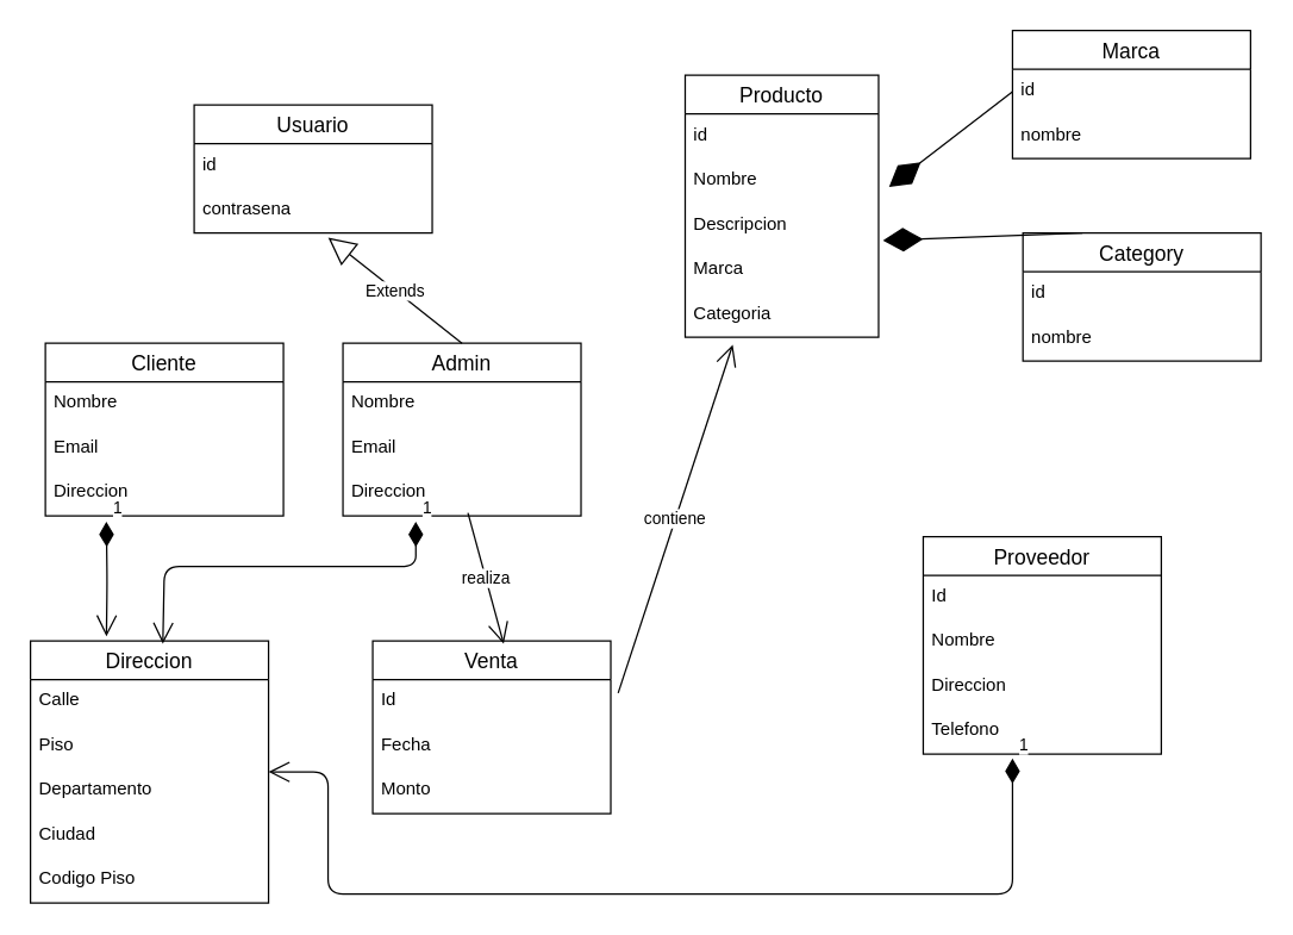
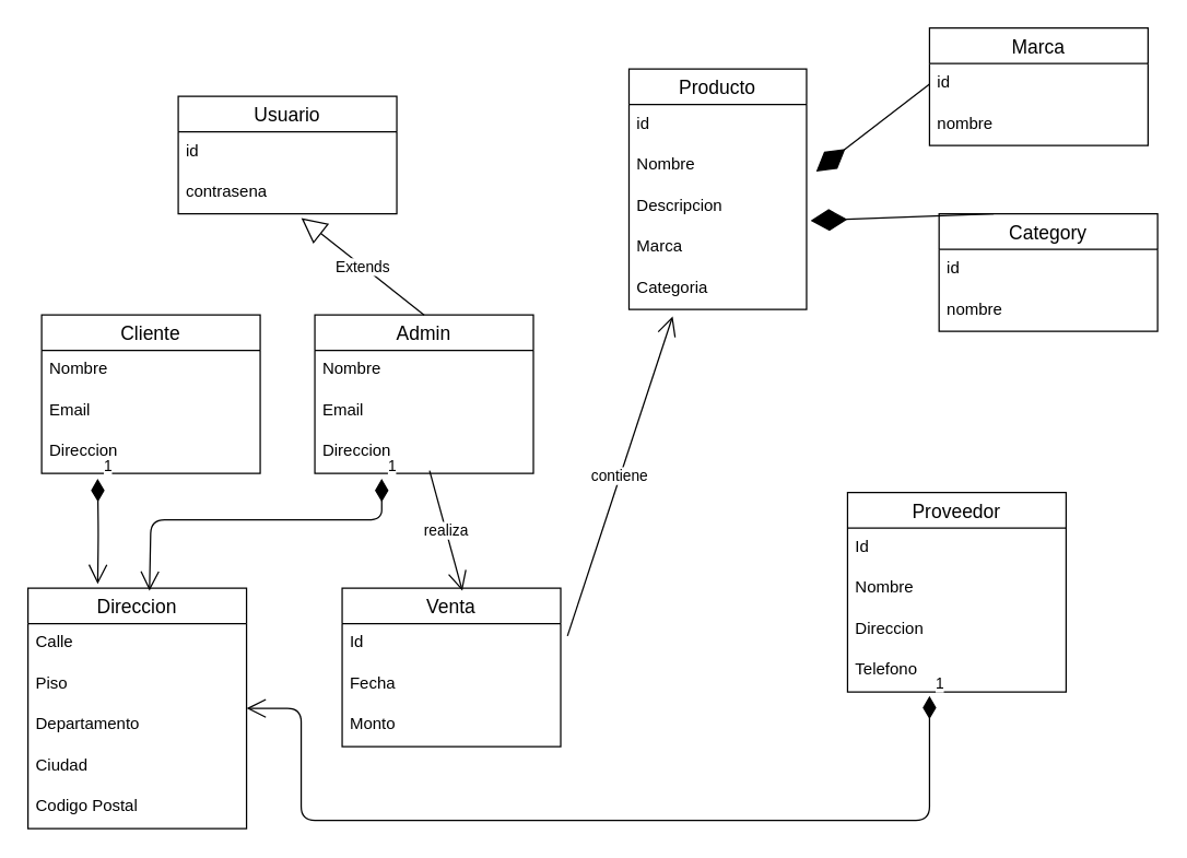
- <mxCell id="44" value="Codigo Piso" style="text;strokeColor=none;fillColor=none;spacingLeft=4;spacingRight=4;overflow=hidden;rotatable=0;points=[[0,0.5],[1,0.5]];portConstraint=eastwest;fontSize=12;" vertex="1" parent="39"><mxGeometry y="146" width="160" height="30" as="geometry" /></mxCell>
+ <mxCell id="44" value="Codigo Postal" style="text;strokeColor=none;fillColor=none;spacingLeft=4;spacingRight=4;overflow=hidden;rotatable=0;points=[[0,0.5],[1,0.5]];portConstraint=eastwest;fontSize=12;" vertex="1" parent="39"><mxGeometry y="146" width="160" height="30" as="geometry" /></mxCell>
